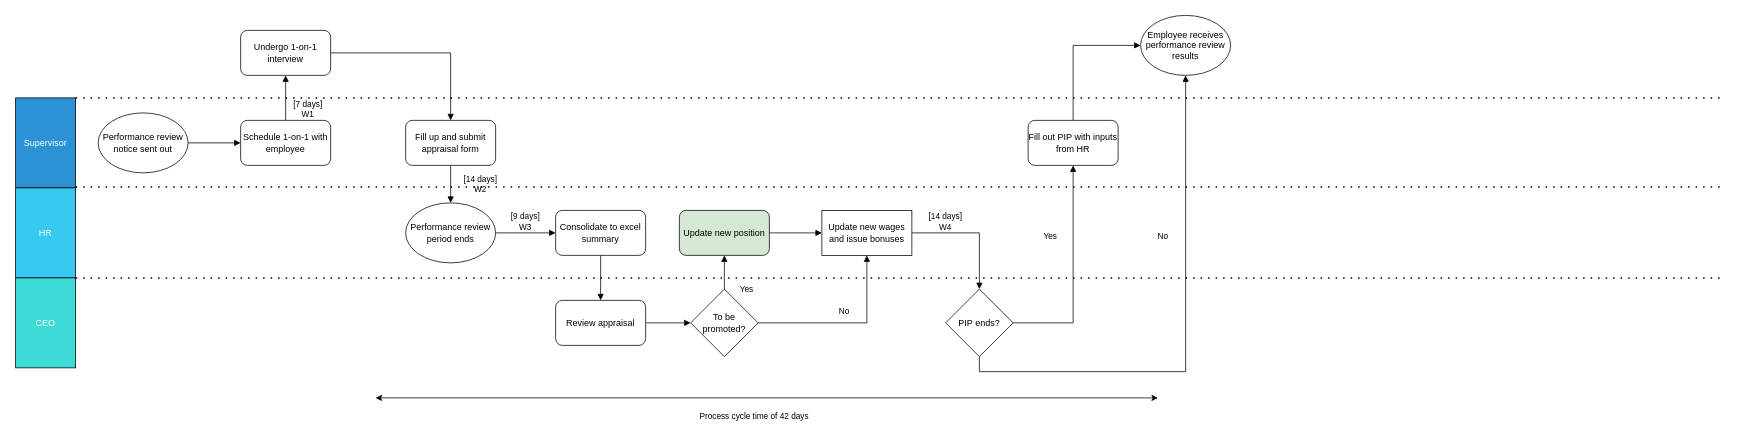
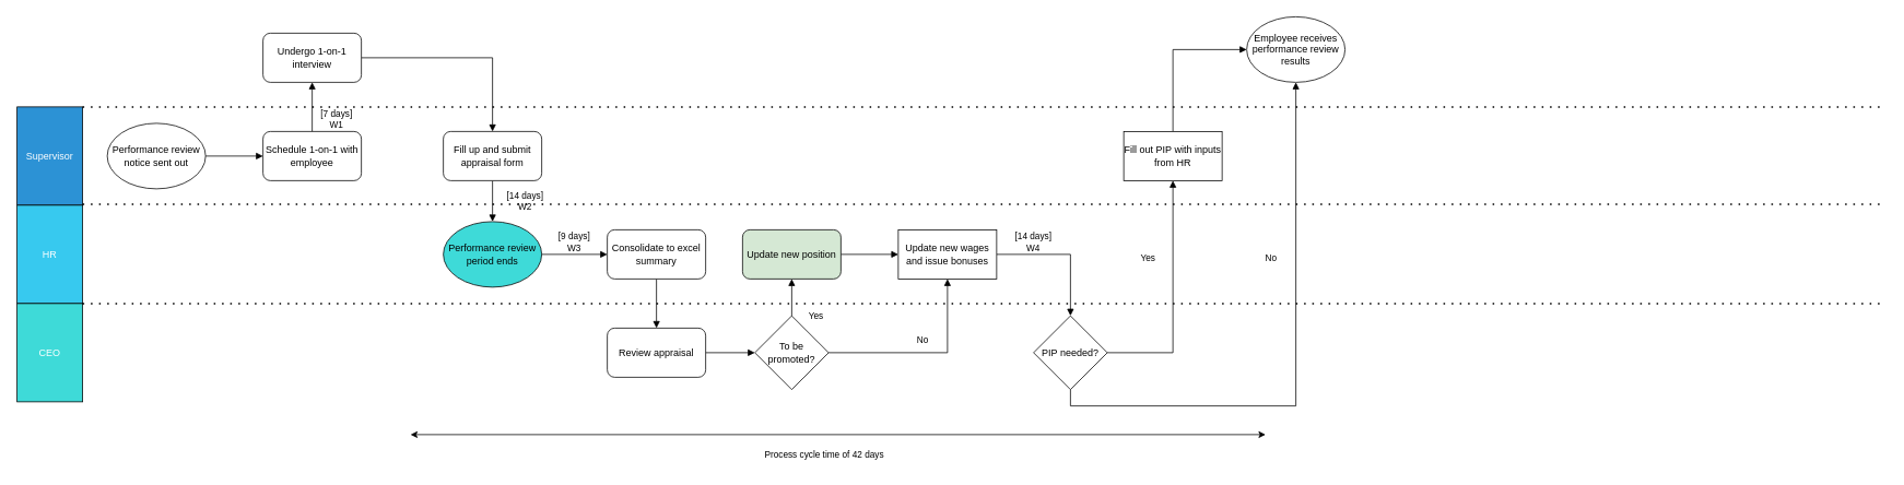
- <mxCell id="30" value="Fill out PIP with inputs from HR" style="rounded=1;whiteSpace=wrap;html=1;" parent="1" vertex="1"><mxGeometry x="1370" y="160" width="120" height="60" as="geometry" /></mxCell>
+ <mxCell id="30" value="Fill out PIP with inputs from HR" style="whiteSpace=wrap;html=1;rounded=0;" parent="1" vertex="1"><mxGeometry x="1370" y="160" width="120" height="60" as="geometry" /></mxCell>
- <mxCell id="18" value="Performance review period ends" style="ellipse;whiteSpace=wrap;html=1;" parent="1" vertex="1"><mxGeometry x="540" y="270" width="120" height="80" as="geometry" /></mxCell>
+ <mxCell id="18" value="Performance review period ends" style="ellipse;whiteSpace=wrap;html=1;fillColor=#3edad8;" parent="1" vertex="1"><mxGeometry x="540" y="270" width="120" height="80" as="geometry" /></mxCell>
- <mxCell id="26" value="PIP ends?" style="rhombus;whiteSpace=wrap;html=1;" parent="1" vertex="1"><mxGeometry x="1260" y="385" width="90" height="90" as="geometry" /></mxCell>
+ <mxCell id="26" value="PIP needed?" style="rhombus;whiteSpace=wrap;html=1;" parent="1" vertex="1"><mxGeometry x="1260" y="385" width="90" height="90" as="geometry" /></mxCell>
